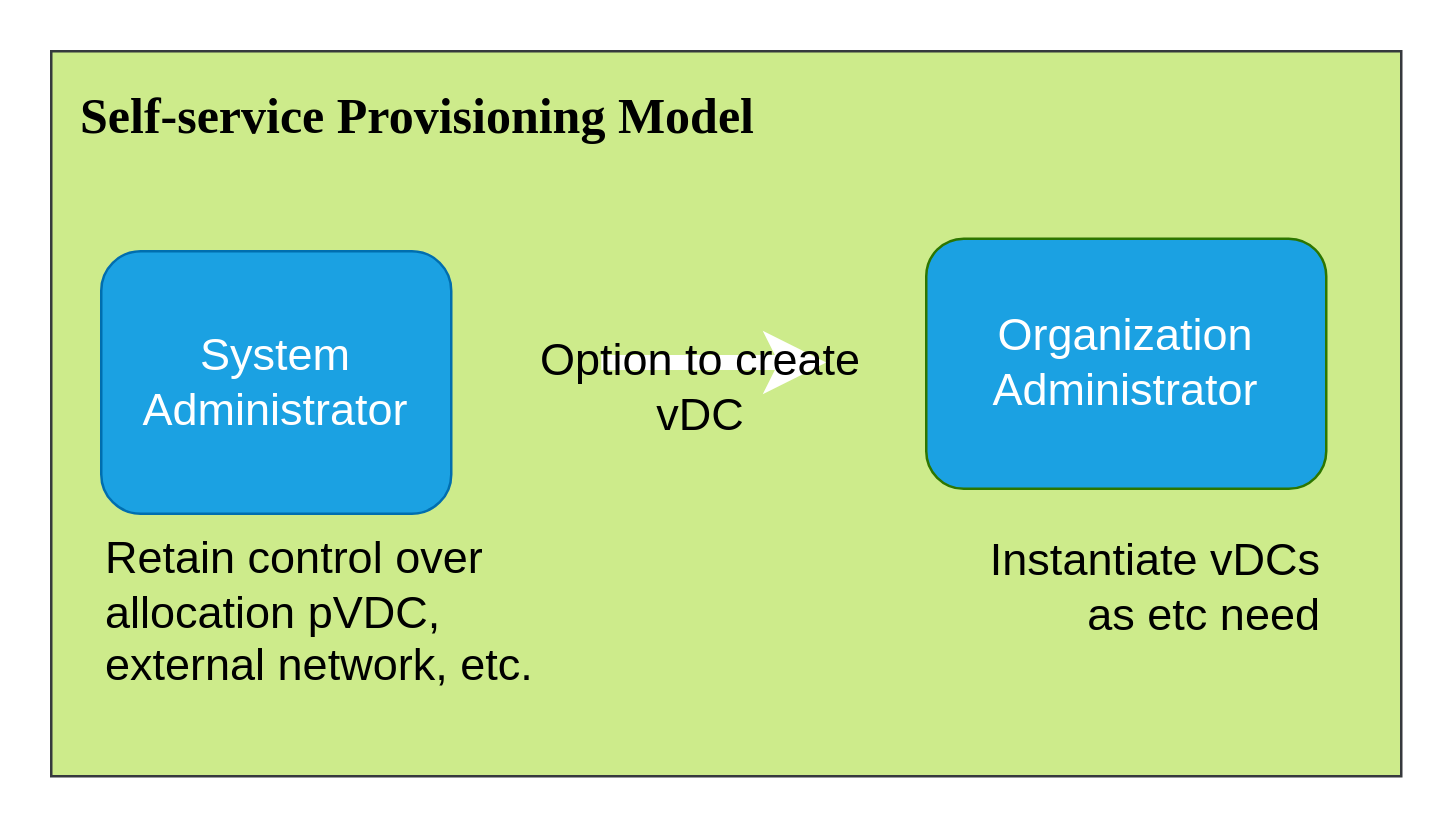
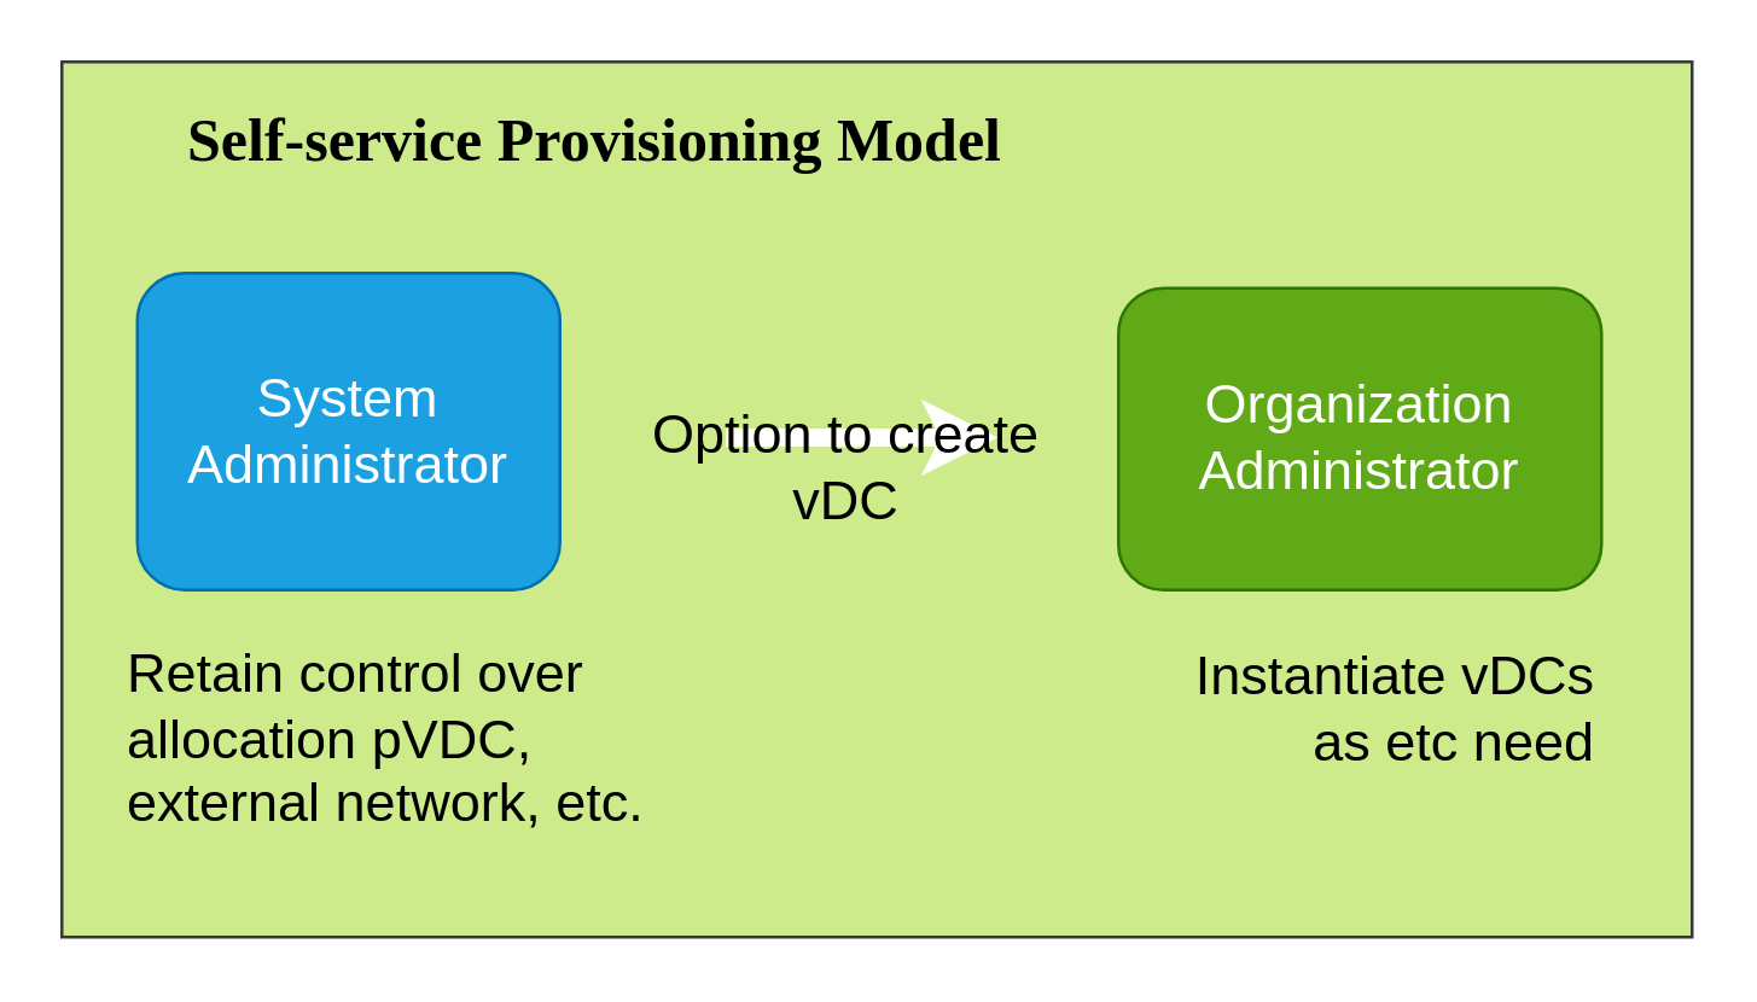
- <mxCell id="7" value="Self-service Provisioning Model" style="text;html=1;strokeColor=none;fillColor=none;align=left;verticalAlign=middle;whiteSpace=wrap;rounded=0;fontSize=20;fontStyle=1;fontFamily=Times New Roman;" vertex="1" parent="1"><mxGeometry x="30" y="30" width="370" height="30" as="geometry" /></mxCell>
+ <mxCell id="7" value="Self-service Provisioning Model" style="text;html=1;strokeColor=none;fillColor=none;align=left;verticalAlign=middle;whiteSpace=wrap;rounded=0;fontSize=20;fontStyle=1;fontFamily=Times New Roman;" vertex="1" parent="1"><mxGeometry x="60" y="30" width="370" height="30" as="geometry" /></mxCell>
- <mxCell id="4" value="Organization Administrator" style="rounded=1;whiteSpace=wrap;html=1;fillColor=#1ba1e2;strokeColor=#2D7600;fontColor=#ffffff;fontSize=18;" vertex="1" parent="1"><mxGeometry x="370" y="95" width="160" height="100" as="geometry" /></mxCell>
+ <mxCell id="4" value="Organization Administrator" style="rounded=1;whiteSpace=wrap;html=1;fillColor=#60a917;strokeColor=#2D7600;fontColor=#ffffff;fontSize=18;" vertex="1" parent="1"><mxGeometry x="370" y="95" width="160" height="100" as="geometry" /></mxCell>
- <mxCell id="3" value="System &lt;br style=&quot;font-size: 18px;&quot;&gt;Administrator" style="rounded=1;whiteSpace=wrap;html=1;fillColor=#1ba1e2;fontColor=#ffffff;strokeColor=#006EAF;fontSize=18;" vertex="1" parent="1"><mxGeometry x="40" y="100" width="140" height="105" as="geometry" /></mxCell>
+ <mxCell id="3" value="System &lt;br style=&quot;font-size: 18px;&quot;&gt;Administrator" style="rounded=1;whiteSpace=wrap;html=1;fillColor=#1ba1e2;fontColor=#ffffff;strokeColor=#006EAF;fontSize=18;" vertex="1" parent="1"><mxGeometry x="45" y="90" width="140" height="105" as="geometry" /></mxCell>
